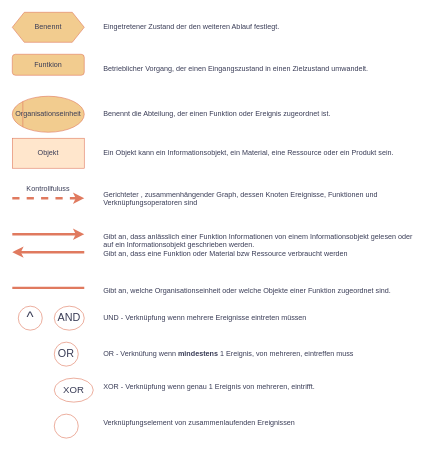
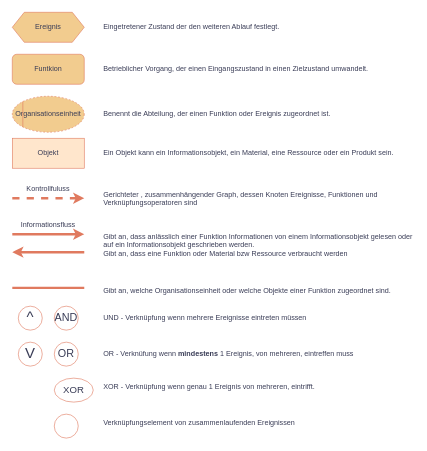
- <mxCell id="3" value="Benennt" style="shape=hexagon;perimeter=hexagonPerimeter2;whiteSpace=wrap;html=1;fixedSize=1;labelBackgroundColor=none;fillColor=#F2CC8F;strokeColor=#E07A5F;fontColor=#393C56;" parent="1" vertex="1"><mxGeometry x="20" y="20" width="120" height="50" as="geometry" /></mxCell>
+ <mxCell id="3" value="Ereignis" style="shape=hexagon;perimeter=hexagonPerimeter2;whiteSpace=wrap;html=1;fixedSize=1;labelBackgroundColor=none;fillColor=#F2CC8F;strokeColor=#E07A5F;fontColor=#393C56;" parent="1" vertex="1"><mxGeometry x="20" y="20" width="120" height="50" as="geometry" /></mxCell>
- <mxCell id="4" value="Funtkion" style="rounded=1;whiteSpace=wrap;html=1;strokeColor=#E07A5F;fontColor=#393C56;fillColor=#F2CC8F;" parent="1" vertex="1"><mxGeometry x="20" y="90" width="120" height="35" as="geometry" /></mxCell>
+ <mxCell id="4" value="Funtkion" style="rounded=1;whiteSpace=wrap;html=1;strokeColor=#E07A5F;fontColor=#393C56;fillColor=#F2CC8F;" parent="1" vertex="1"><mxGeometry x="20" y="90" width="120" height="50" as="geometry" /></mxCell>
- <mxCell id="6" value="Organisationseinheit" style="ellipse;whiteSpace=wrap;html=1;strokeColor=#E07A5F;fontColor=#393C56;fillColor=#F2CC8F;" parent="1" vertex="1"><mxGeometry x="20" y="160" width="120" height="60" as="geometry" /></mxCell>
+ <mxCell id="6" value="Organisationseinheit" style="ellipse;whiteSpace=wrap;html=1;strokeColor=#E07A5F;fontColor=#393C56;fillColor=#F2CC8F;dashed=1;" parent="1" vertex="1"><mxGeometry x="20" y="160" width="120" height="60" as="geometry" /></mxCell>
+ <mxCell id="16" value="Informationsfluss" style="text;html=1;strokeColor=none;fillColor=none;align=center;verticalAlign=middle;whiteSpace=wrap;rounded=0;fontColor=#393C56;" parent="1" vertex="1"><mxGeometry x="40" y="360" width="80" height="30" as="geometry" /></mxCell>
- <mxCell id="21" value="&lt;p style=&quot;line-height: 100%;&quot;&gt;&lt;font style=&quot;font-size: 18px;&quot;&gt;AND&lt;/font&gt;&lt;/p&gt;" style="ellipse;whiteSpace=wrap;html=1;aspect=fixed;strokeColor=#E07A5F;fontColor=#393C56;fillColor=none;align=center;labelPosition=center;verticalLabelPosition=middle;verticalAlign=middle;" parent="1" vertex="1"><mxGeometry x="90" y="510" width="50" height="40" as="geometry" /></mxCell>
+ <mxCell id="21" value="&lt;p style=&quot;line-height: 100%;&quot;&gt;&lt;font style=&quot;font-size: 18px;&quot;&gt;AND&lt;/font&gt;&lt;/p&gt;" style="ellipse;whiteSpace=wrap;html=1;aspect=fixed;strokeColor=#E07A5F;fontColor=#393C56;fillColor=none;align=center;labelPosition=center;verticalLabelPosition=middle;verticalAlign=middle;" parent="1" vertex="1"><mxGeometry x="90" y="510" width="40" height="40" as="geometry" /></mxCell>
+ <mxCell id="23" value="&lt;p style=&quot;line-height: 100%;&quot;&gt;&lt;font style=&quot;font-size: 25px;&quot;&gt;V&lt;/font&gt;&lt;/p&gt;" style="ellipse;whiteSpace=wrap;html=1;aspect=fixed;strokeColor=#E07A5F;fontColor=#393C56;fillColor=none;align=center;labelPosition=center;verticalLabelPosition=middle;verticalAlign=middle;" parent="1" vertex="1"><mxGeometry x="30" y="570" width="40" height="40" as="geometry" /></mxCell>
